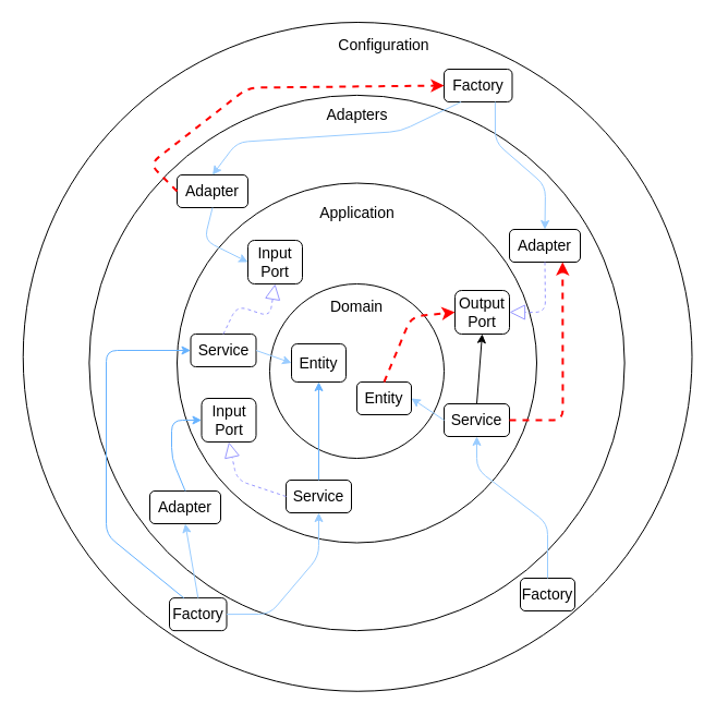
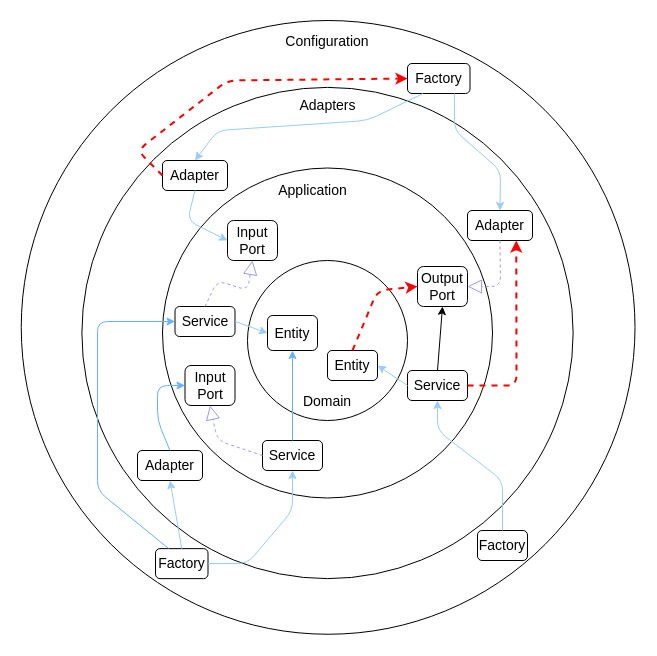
- <mxCell id="20" value="Configuration" style="text;html=1;strokeColor=none;fillColor=none;align=center;verticalAlign=middle;whiteSpace=wrap;rounded=0;fontSize=14;" vertex="1" parent="1"><mxGeometry x="305.76" y="26.24" width="92.49" height="30" as="geometry" /></mxCell>
+ <mxCell id="20" value="Configuration" style="text;html=1;strokeColor=none;fillColor=none;align=center;verticalAlign=middle;whiteSpace=wrap;rounded=0;fontSize=14;" vertex="1" parent="1"><mxGeometry x="280.76" y="26.24" width="92.49" height="30" as="geometry" /></mxCell>
- <mxCell id="5" value="Application" style="text;html=1;strokeColor=none;fillColor=none;align=center;verticalAlign=middle;whiteSpace=wrap;rounded=0;fontSize=14;" vertex="1" parent="1"><mxGeometry x="284.5" y="180" width="85" height="30" as="geometry" /></mxCell>
+ <mxCell id="5" value="Application" style="text;html=1;strokeColor=none;fillColor=none;align=center;verticalAlign=middle;whiteSpace=wrap;rounded=0;fontSize=14;" vertex="1" parent="1"><mxGeometry x="269.5" y="175" width="85" height="30" as="geometry" /></mxCell>
- <mxCell id="7" value="Domain" style="text;html=1;strokeColor=none;fillColor=none;align=center;verticalAlign=middle;whiteSpace=wrap;rounded=0;fontSize=14;" vertex="1" parent="1"><mxGeometry x="292" y="266" width="70" height="30" as="geometry" /></mxCell>
+ <mxCell id="7" value="Domain" style="text;html=1;strokeColor=none;fillColor=none;align=center;verticalAlign=middle;whiteSpace=wrap;rounded=0;fontSize=14;" vertex="1" parent="1"><mxGeometry x="292" y="386" width="70" height="30" as="geometry" /></mxCell>
